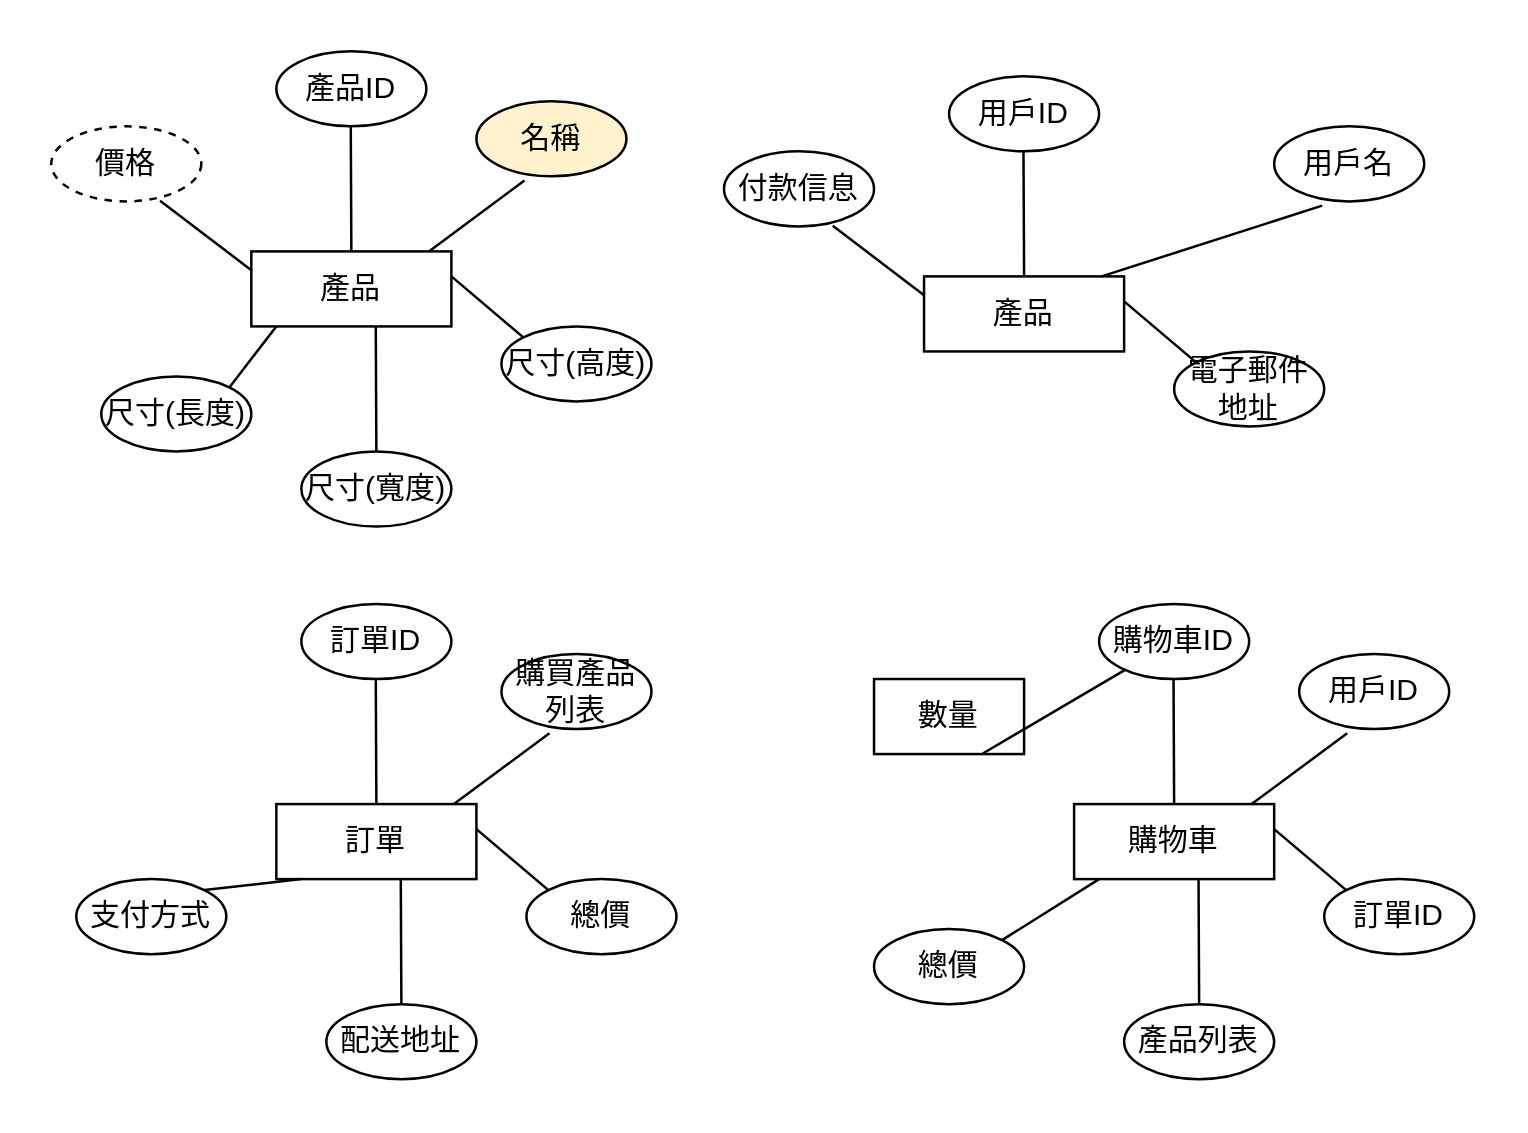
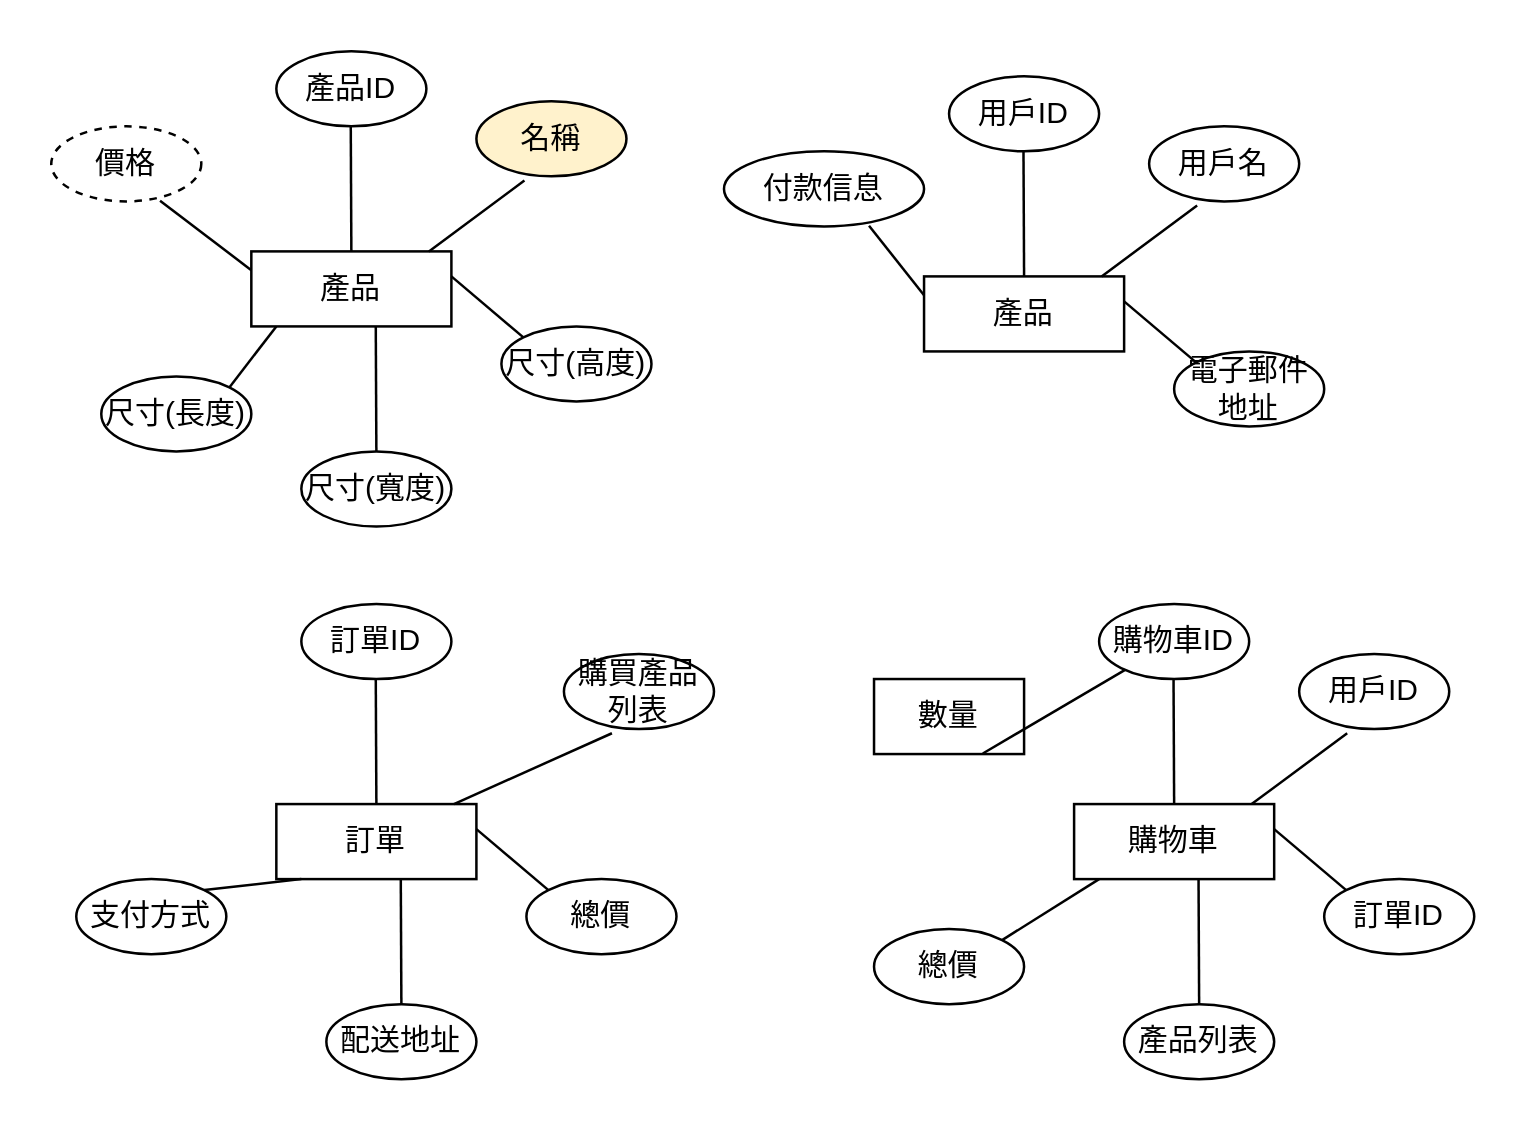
- <mxCell id="18" value="用戶名" style="ellipse;whiteSpace=wrap;html=1;align=center;" vertex="1" parent="1"><mxGeometry x="509" y="50" width="60" height="30" as="geometry" /></mxCell>
+ <mxCell id="18" value="用戶名" style="ellipse;whiteSpace=wrap;html=1;align=center;" vertex="1" parent="1"><mxGeometry x="459" y="50" width="60" height="30" as="geometry" /></mxCell>
- <mxCell id="19" value="付款信息" style="ellipse;whiteSpace=wrap;html=1;align=center;" vertex="1" parent="1"><mxGeometry x="289" y="60" width="60" height="30" as="geometry" /></mxCell>
+ <mxCell id="19" value="付款信息" style="ellipse;whiteSpace=wrap;html=1;align=center;" vertex="1" parent="1"><mxGeometry x="289" y="60" width="80" height="30" as="geometry" /></mxCell>
- <mxCell id="27" value="購買產品列表" style="ellipse;whiteSpace=wrap;html=1;align=center;" vertex="1" parent="1"><mxGeometry x="200" y="261" width="60" height="30" as="geometry" /></mxCell>
+ <mxCell id="27" value="購買產品列表" style="ellipse;whiteSpace=wrap;html=1;align=center;" vertex="1" parent="1"><mxGeometry x="225" y="261" width="60" height="30" as="geometry" /></mxCell>
